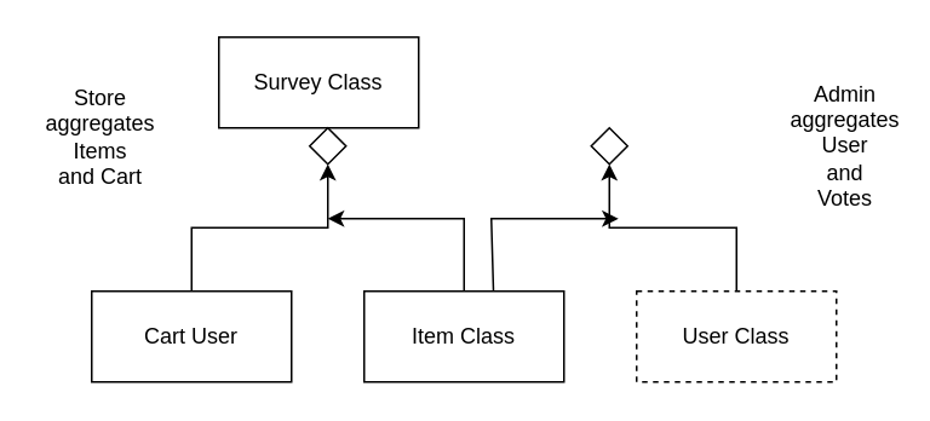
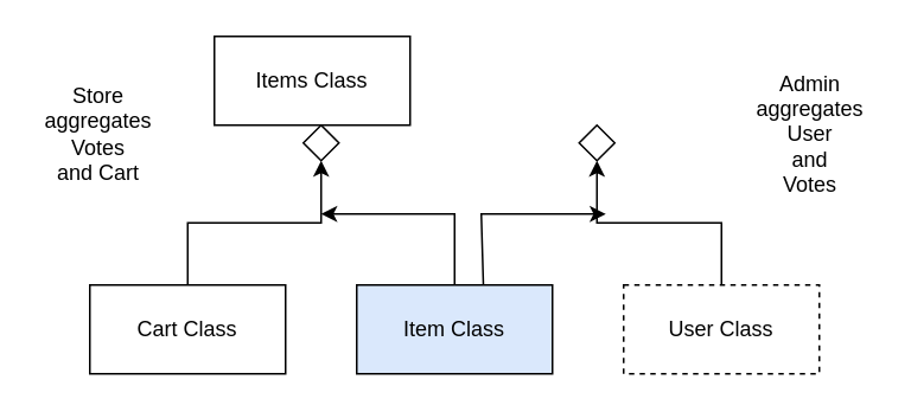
- <mxCell id="4" value="Survey Class" style="html=1;whiteSpace=wrap;" parent="1" vertex="1"><mxGeometry x="120" y="20" width="110" height="50" as="geometry" /></mxCell>
+ <mxCell id="4" value="Items Class" style="html=1;whiteSpace=wrap;" parent="1" vertex="1"><mxGeometry x="120" y="20" width="110" height="50" as="geometry" /></mxCell>
- <mxCell id="12" value="&lt;div&gt;Store &lt;br&gt;&lt;/div&gt;&lt;div&gt;aggregates Items&lt;br&gt;&lt;/div&gt;&lt;div&gt;and Cart&lt;br&gt;&lt;/div&gt;" style="text;strokeColor=none;align=center;fillColor=none;html=1;verticalAlign=middle;whiteSpace=wrap;rounded=0;" parent="1" vertex="1"><mxGeometry x="20" y="20" width="70" height="110" as="geometry" /></mxCell>
+ <mxCell id="12" value="&lt;div&gt;Store &lt;br&gt;&lt;/div&gt;&lt;div&gt;aggregates Votes&lt;br&gt;&lt;/div&gt;&lt;div&gt;and Cart&lt;br&gt;&lt;/div&gt;" style="text;strokeColor=none;align=center;fillColor=none;html=1;verticalAlign=middle;whiteSpace=wrap;rounded=0;" parent="1" vertex="1"><mxGeometry x="20" y="20" width="70" height="110" as="geometry" /></mxCell>
- <mxCell id="13" value="Admin &lt;br&gt;&lt;div&gt;aggregates User&lt;br&gt;&lt;/div&gt;&lt;div&gt;and &lt;br&gt;&lt;/div&gt;&lt;div&gt;Votes&lt;br&gt;&lt;/div&gt;" style="text;strokeColor=none;align=center;fillColor=none;html=1;verticalAlign=middle;whiteSpace=wrap;rounded=0;" parent="1" vertex="1"><mxGeometry x="430" y="25" width="70" height="110" as="geometry" /></mxCell>
+ <mxCell id="13" value="Admin &lt;br&gt;&lt;div&gt;aggregates User&lt;br&gt;&lt;/div&gt;&lt;div&gt;and &lt;br&gt;&lt;/div&gt;&lt;div&gt;Votes&lt;br&gt;&lt;/div&gt;" style="text;strokeColor=none;align=center;fillColor=none;html=1;verticalAlign=middle;whiteSpace=wrap;rounded=0;" parent="1" vertex="1"><mxGeometry x="420" y="20" width="70" height="110" as="geometry" /></mxCell>
- <mxCell id="8" value="Cart User" style="html=1;whiteSpace=wrap;" parent="1" vertex="1"><mxGeometry x="50" y="160" width="110" height="50" as="geometry" /></mxCell>
+ <mxCell id="8" value="Cart Class" style="html=1;whiteSpace=wrap;" parent="1" vertex="1"><mxGeometry x="50" y="160" width="110" height="50" as="geometry" /></mxCell>
- <mxCell id="6" value="Item Class" style="html=1;whiteSpace=wrap;" parent="1" vertex="1"><mxGeometry x="200" y="160" width="110" height="50" as="geometry" /></mxCell>
+ <mxCell id="6" value="Item Class" style="html=1;whiteSpace=wrap;fillColor=#dae8fc;" parent="1" vertex="1"><mxGeometry x="200" y="160" width="110" height="50" as="geometry" /></mxCell>
